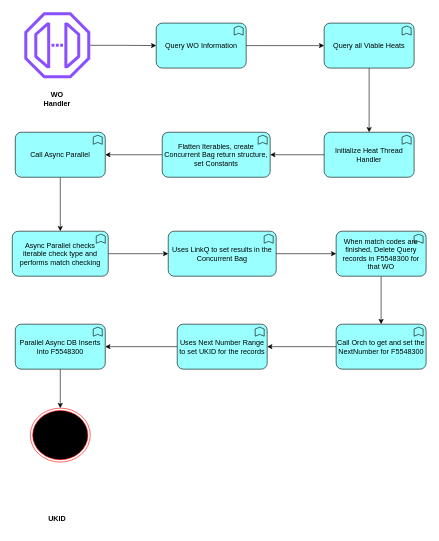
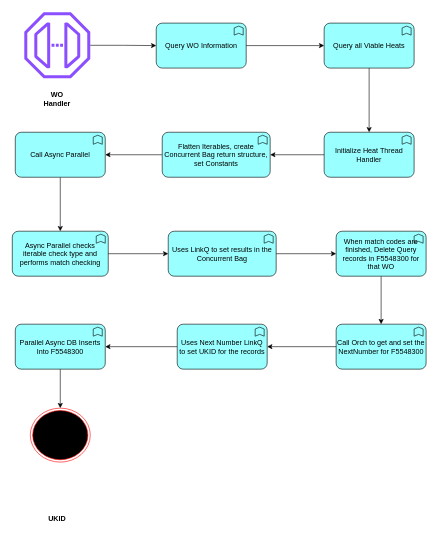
- <mxCell id="23" value="Uses Next Number Range to set UKID for the records" style="html=1;outlineConnect=0;whiteSpace=wrap;fillColor=#99ffff;shape=mxgraph.archimate3.application;appType=func;archiType=rounded;" vertex="1" parent="1"><mxGeometry x="295" y="540" width="150" height="75" as="geometry" /></mxCell>
+ <mxCell id="23" value="Uses Next Number LinkQ to set UKID for the records" style="html=1;outlineConnect=0;whiteSpace=wrap;fillColor=#99ffff;shape=mxgraph.archimate3.application;appType=func;archiType=rounded;" vertex="1" parent="1"><mxGeometry x="295" y="540" width="150" height="75" as="geometry" /></mxCell>
